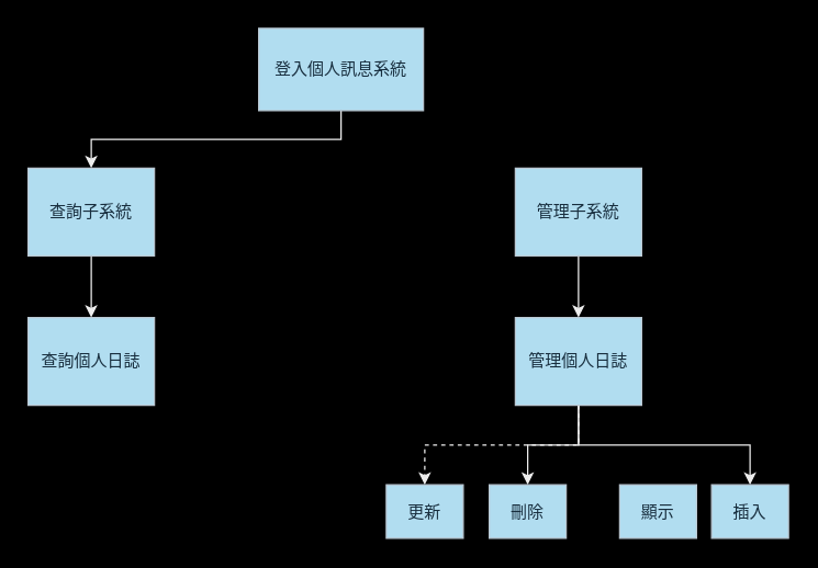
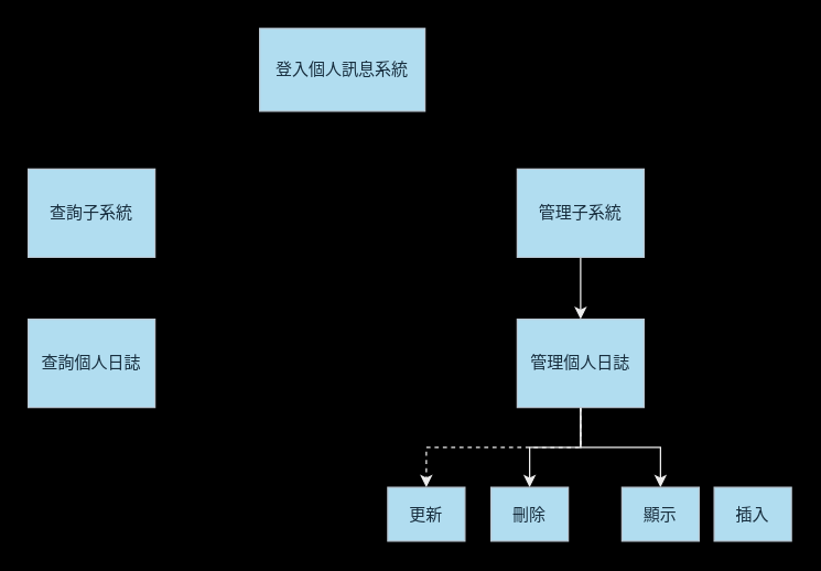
- <mxCell id="2" style="edgeStyle=orthogonalEdgeStyle;rounded=0;orthogonalLoop=1;jettySize=auto;html=1;exitX=0.5;exitY=1;exitDx=0;exitDy=0;entryX=0.5;entryY=0;entryDx=0;entryDy=0;strokeColor=#EEEEEE;fontColor=#FFFFFF;" edge="1" parent="1" source="3" target="5"><mxGeometry relative="1" as="geometry" /></mxCell>
- <mxCell id="4" style="edgeStyle=orthogonalEdgeStyle;rounded=0;orthogonalLoop=1;jettySize=auto;html=1;exitX=0.5;exitY=1;exitDx=0;exitDy=0;entryX=0.5;entryY=0;entryDx=0;entryDy=0;strokeColor=#EEEEEE;fontColor=#FFFFFF;" edge="1" parent="1" source="5" target="6"><mxGeometry relative="1" as="geometry" /></mxCell>
- <mxCell id="12" style="edgeStyle=orthogonalEdgeStyle;rounded=0;orthogonalLoop=1;jettySize=auto;html=1;exitX=0.5;exitY=1;exitDx=0;exitDy=0;entryX=0.5;entryY=0;entryDx=0;entryDy=0;strokeColor=#EEEEEE;fontColor=#FFFFFF;" edge="1" parent="1" source="13" target="15"><mxGeometry relative="1" as="geometry" /></mxCell>
+ <mxCell id="11" style="edgeStyle=orthogonalEdgeStyle;rounded=0;orthogonalLoop=1;jettySize=auto;html=1;exitX=0.5;exitY=1;exitDx=0;exitDy=0;entryX=0.5;entryY=0;entryDx=0;entryDy=0;strokeColor=#EEEEEE;fontColor=#FFFFFF;" edge="1" parent="1" source="13" target="16"><mxGeometry relative="1" as="geometry" /></mxCell>
